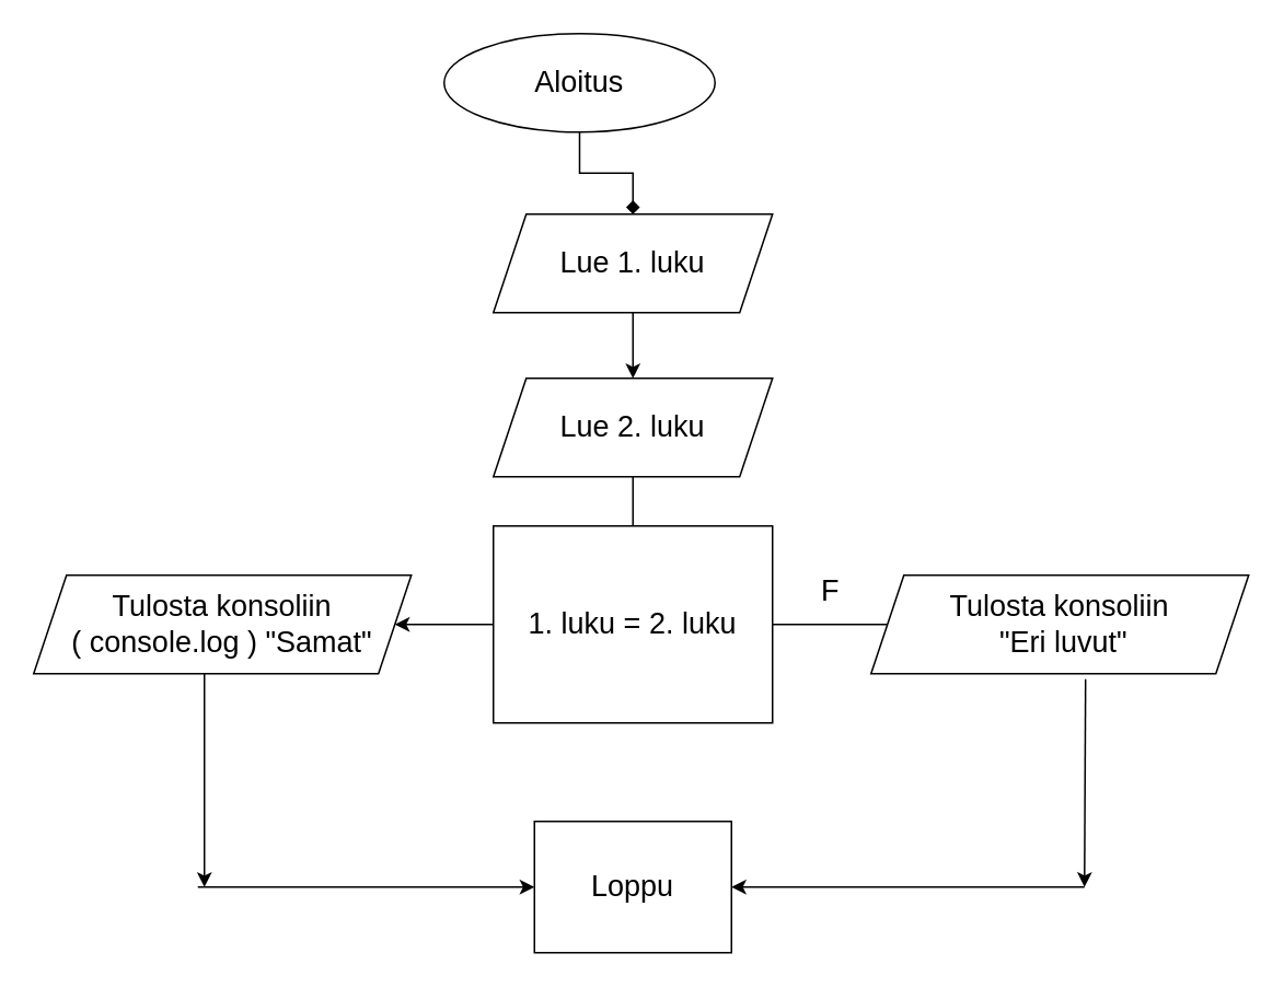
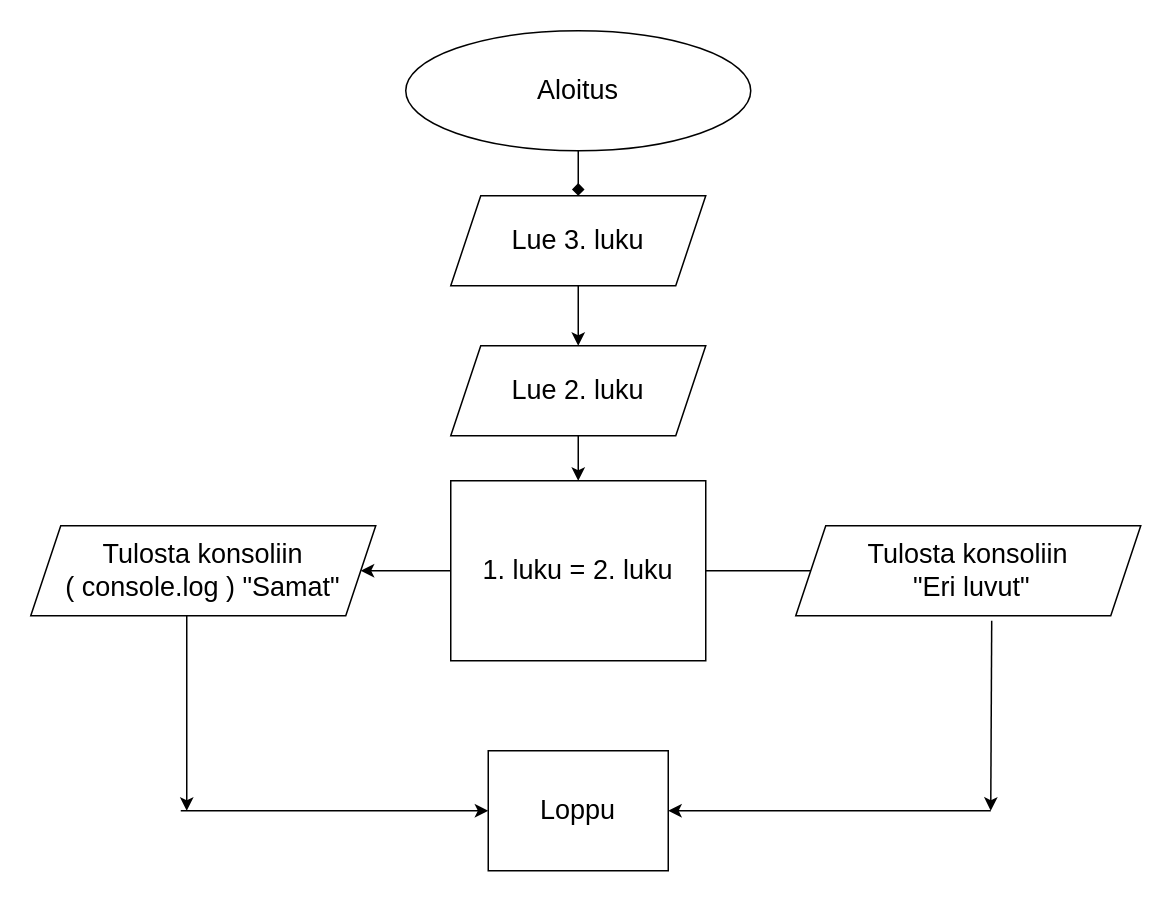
- <mxCell id="3" value="&lt;font style=&quot;font-size: 18px;&quot;&gt;Aloitus&lt;/font&gt;" style="ellipse;whiteSpace=wrap;html=1;" parent="1" vertex="1"><mxGeometry x="270" y="20" width="165" height="60" as="geometry" /></mxCell>
+ <mxCell id="3" value="&lt;font style=&quot;font-size: 18px;&quot;&gt;Aloitus&lt;/font&gt;" style="ellipse;whiteSpace=wrap;html=1;" parent="1" vertex="1"><mxGeometry x="270" y="20" width="230" height="80" as="geometry" /></mxCell>
- <mxCell id="5" value="Lue 1. luku" style="shape=parallelogram;perimeter=parallelogramPerimeter;whiteSpace=wrap;html=1;fixedSize=1;fontSize=18;" parent="1" vertex="1"><mxGeometry x="300" y="130" width="170" height="60" as="geometry" /></mxCell>
+ <mxCell id="5" value="Lue 3. luku" style="shape=parallelogram;perimeter=parallelogramPerimeter;whiteSpace=wrap;html=1;fixedSize=1;fontSize=18;" parent="1" vertex="1"><mxGeometry x="300" y="130" width="170" height="60" as="geometry" /></mxCell>
- <mxCell id="6" value="" style="edgeStyle=orthogonalEdgeStyle;rounded=0;orthogonalLoop=1;jettySize=auto;html=1;fontSize=18;endArrow=none;" parent="1" source="7" target="9" edge="1"><mxGeometry relative="1" as="geometry" /></mxCell>
+ <mxCell id="6" value="" style="edgeStyle=orthogonalEdgeStyle;rounded=0;orthogonalLoop=1;jettySize=auto;html=1;fontSize=18;" parent="1" source="7" target="9" edge="1"><mxGeometry relative="1" as="geometry" /></mxCell>
- <mxCell id="18" value="F" style="text;html=1;align=center;verticalAlign=middle;resizable=0;points=[];autosize=1;strokeColor=none;fillColor=none;fontSize=18;" vertex="1" parent="1"><mxGeometry x="490" y="340" width="30" height="40" as="geometry" /></mxCell>
